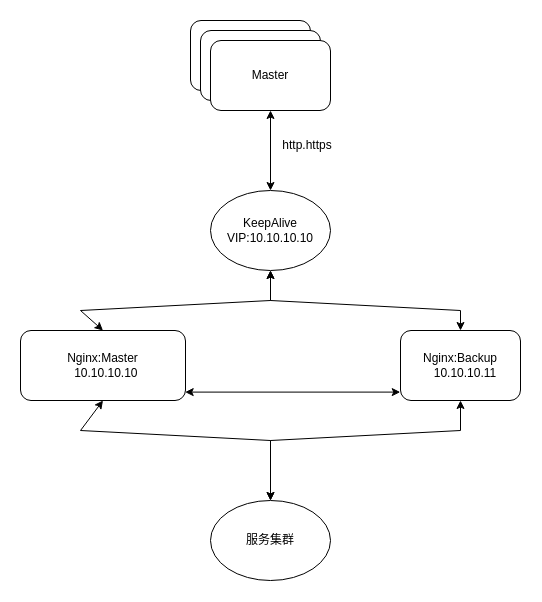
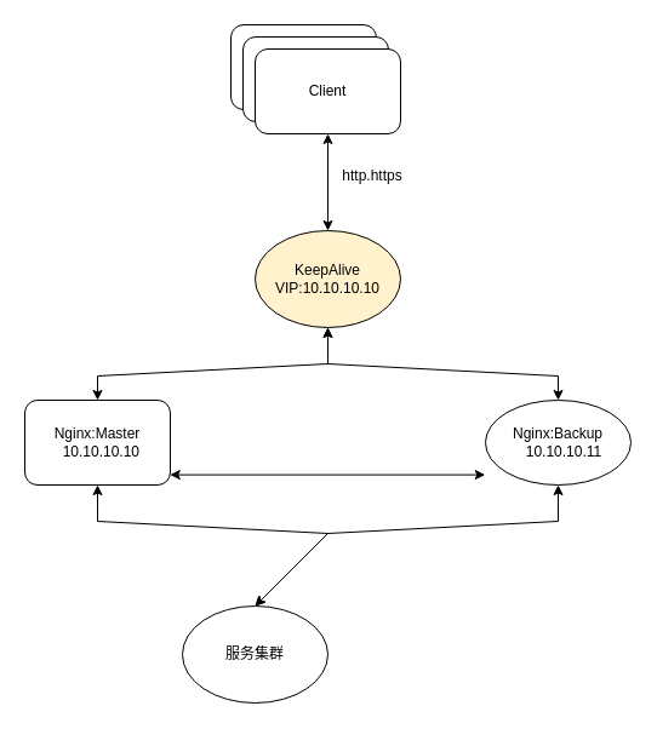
- <mxCell id="4" value="Master" style="rounded=1;whiteSpace=wrap;html=1;" vertex="1" parent="1"><mxGeometry x="210" y="40" width="120" height="70" as="geometry" /></mxCell>
+ <mxCell id="4" value="Client" style="rounded=1;whiteSpace=wrap;html=1;" vertex="1" parent="1"><mxGeometry x="210" y="40" width="120" height="70" as="geometry" /></mxCell>
- <mxCell id="6" value="KeepAlive&lt;br&gt;VIP:10.10.10.10" style="ellipse;whiteSpace=wrap;html=1;" vertex="1" parent="1"><mxGeometry x="210" y="190" width="120" height="80" as="geometry" /></mxCell>
+ <mxCell id="6" value="KeepAlive&lt;br&gt;VIP:10.10.10.10" style="ellipse;whiteSpace=wrap;html=1;fillColor=#fff2cc;" vertex="1" parent="1"><mxGeometry x="210" y="190" width="120" height="80" as="geometry" /></mxCell>
- <mxCell id="8" value="Nginx:Master&lt;br&gt;&amp;nbsp; &amp;nbsp;10.10.10.10&lt;span style=&quot;white-space: pre;&quot;&gt; &lt;/span&gt;" style="rounded=1;whiteSpace=wrap;html=1;" vertex="1" parent="1"><mxGeometry x="20" y="330" width="165" height="70" as="geometry" /></mxCell>
+ <mxCell id="8" value="Nginx:Master&lt;br&gt;&amp;nbsp; &amp;nbsp;10.10.10.10&lt;span style=&quot;white-space: pre;&quot;&gt; &lt;/span&gt;" style="rounded=1;whiteSpace=wrap;html=1;" vertex="1" parent="1"><mxGeometry x="20" y="330" width="120" height="70" as="geometry" /></mxCell>
- <mxCell id="7" value="Nginx:Backup&lt;br&gt;&amp;nbsp; &amp;nbsp;10.10.10.11" style="rounded=1;whiteSpace=wrap;html=1;" vertex="1" parent="1"><mxGeometry x="400" y="330" width="120" height="70" as="geometry" /></mxCell>
+ <mxCell id="7" value="Nginx:Backup&lt;br&gt;&amp;nbsp; &amp;nbsp;10.10.10.11" style="ellipse;whiteSpace=wrap;html=1;" vertex="1" parent="1"><mxGeometry x="400" y="330" width="120" height="70" as="geometry" /></mxCell>
- <mxCell id="11" value="服务集群" style="ellipse;whiteSpace=wrap;html=1;" vertex="1" parent="1"><mxGeometry x="210" y="500" width="120" height="80" as="geometry" /></mxCell>
+ <mxCell id="11" value="服务集群" style="ellipse;whiteSpace=wrap;html=1;" vertex="1" parent="1"><mxGeometry x="150" y="500" width="120" height="80" as="geometry" /></mxCell>
